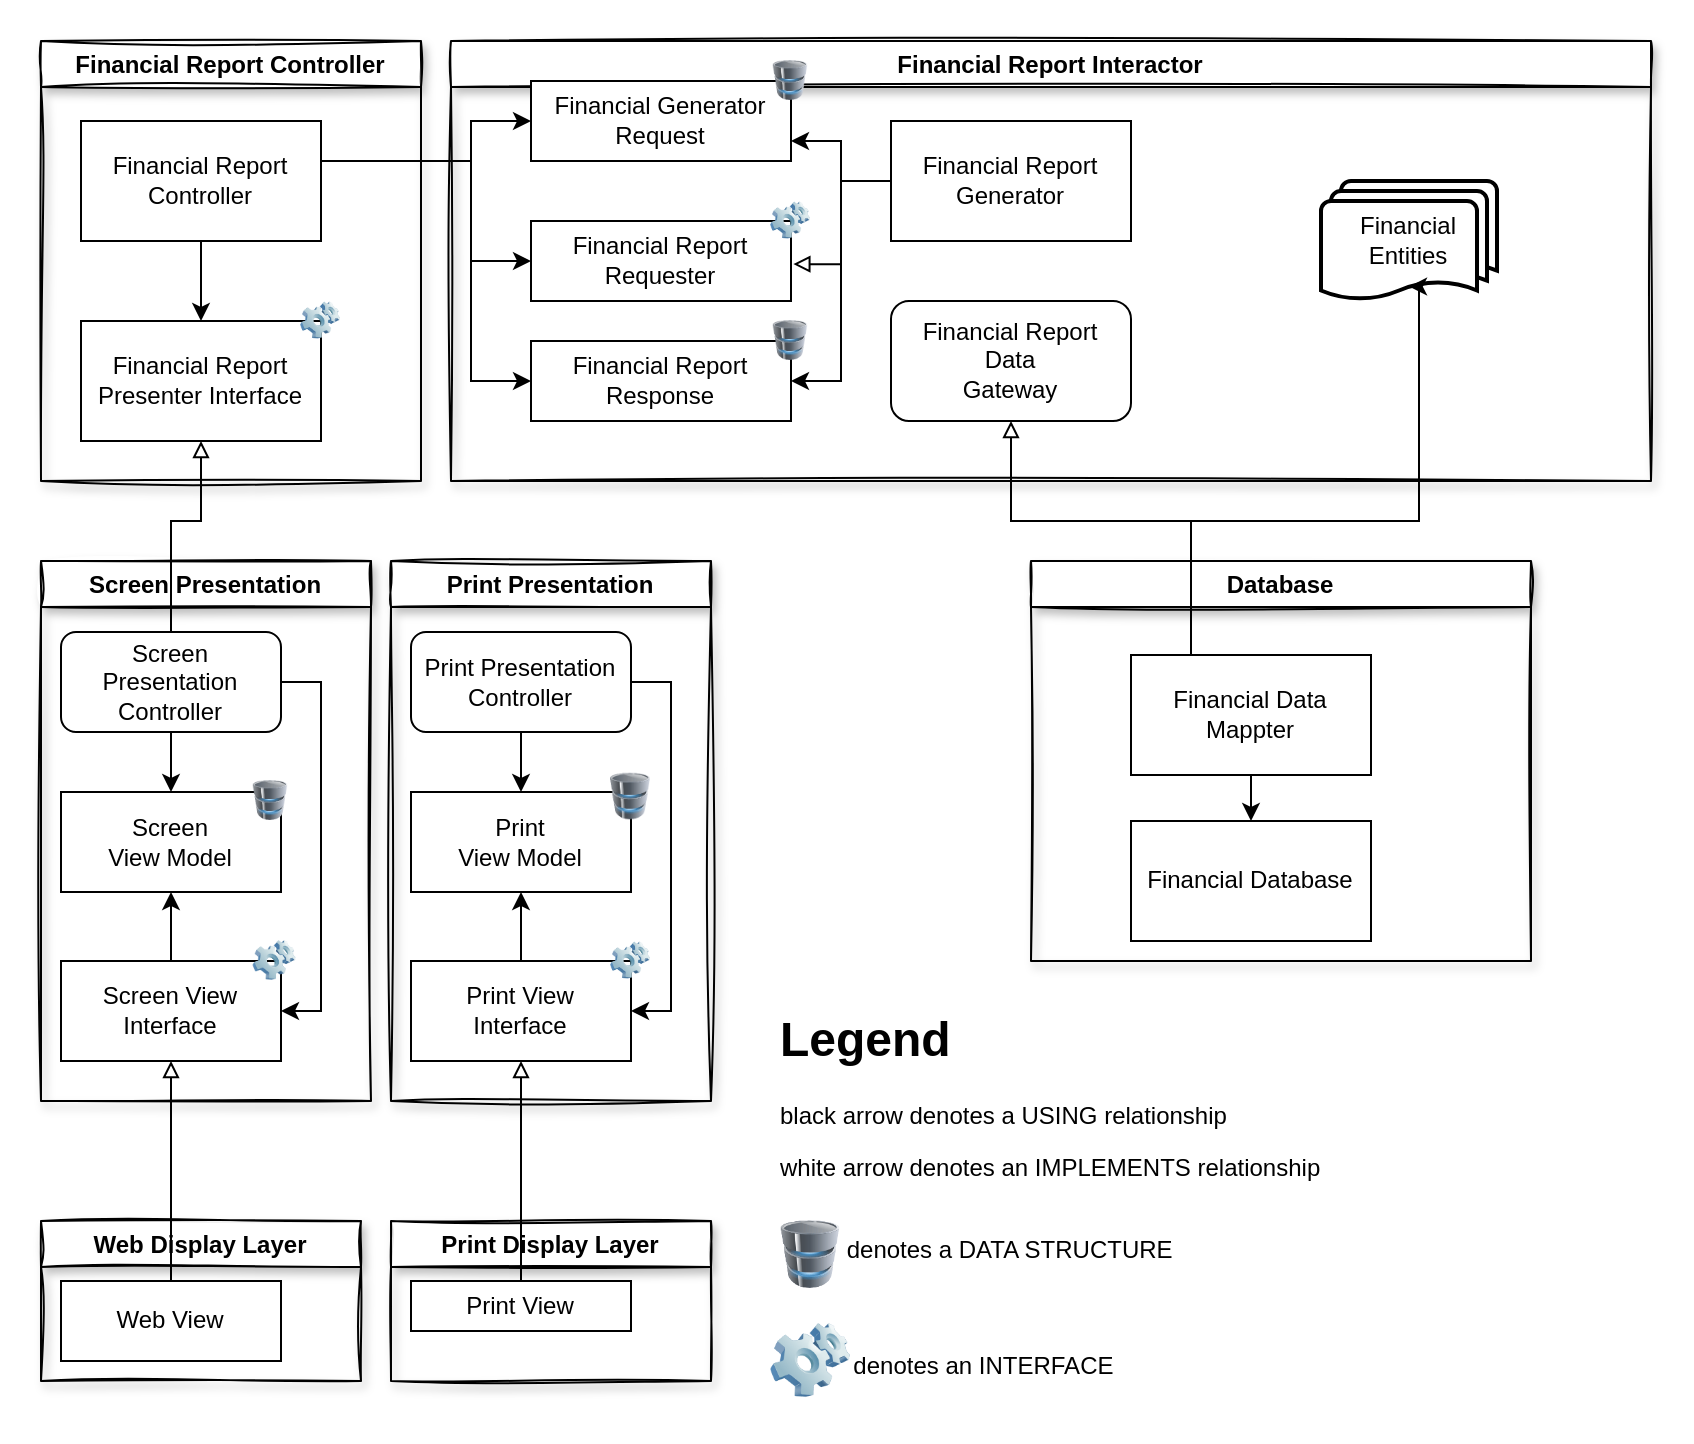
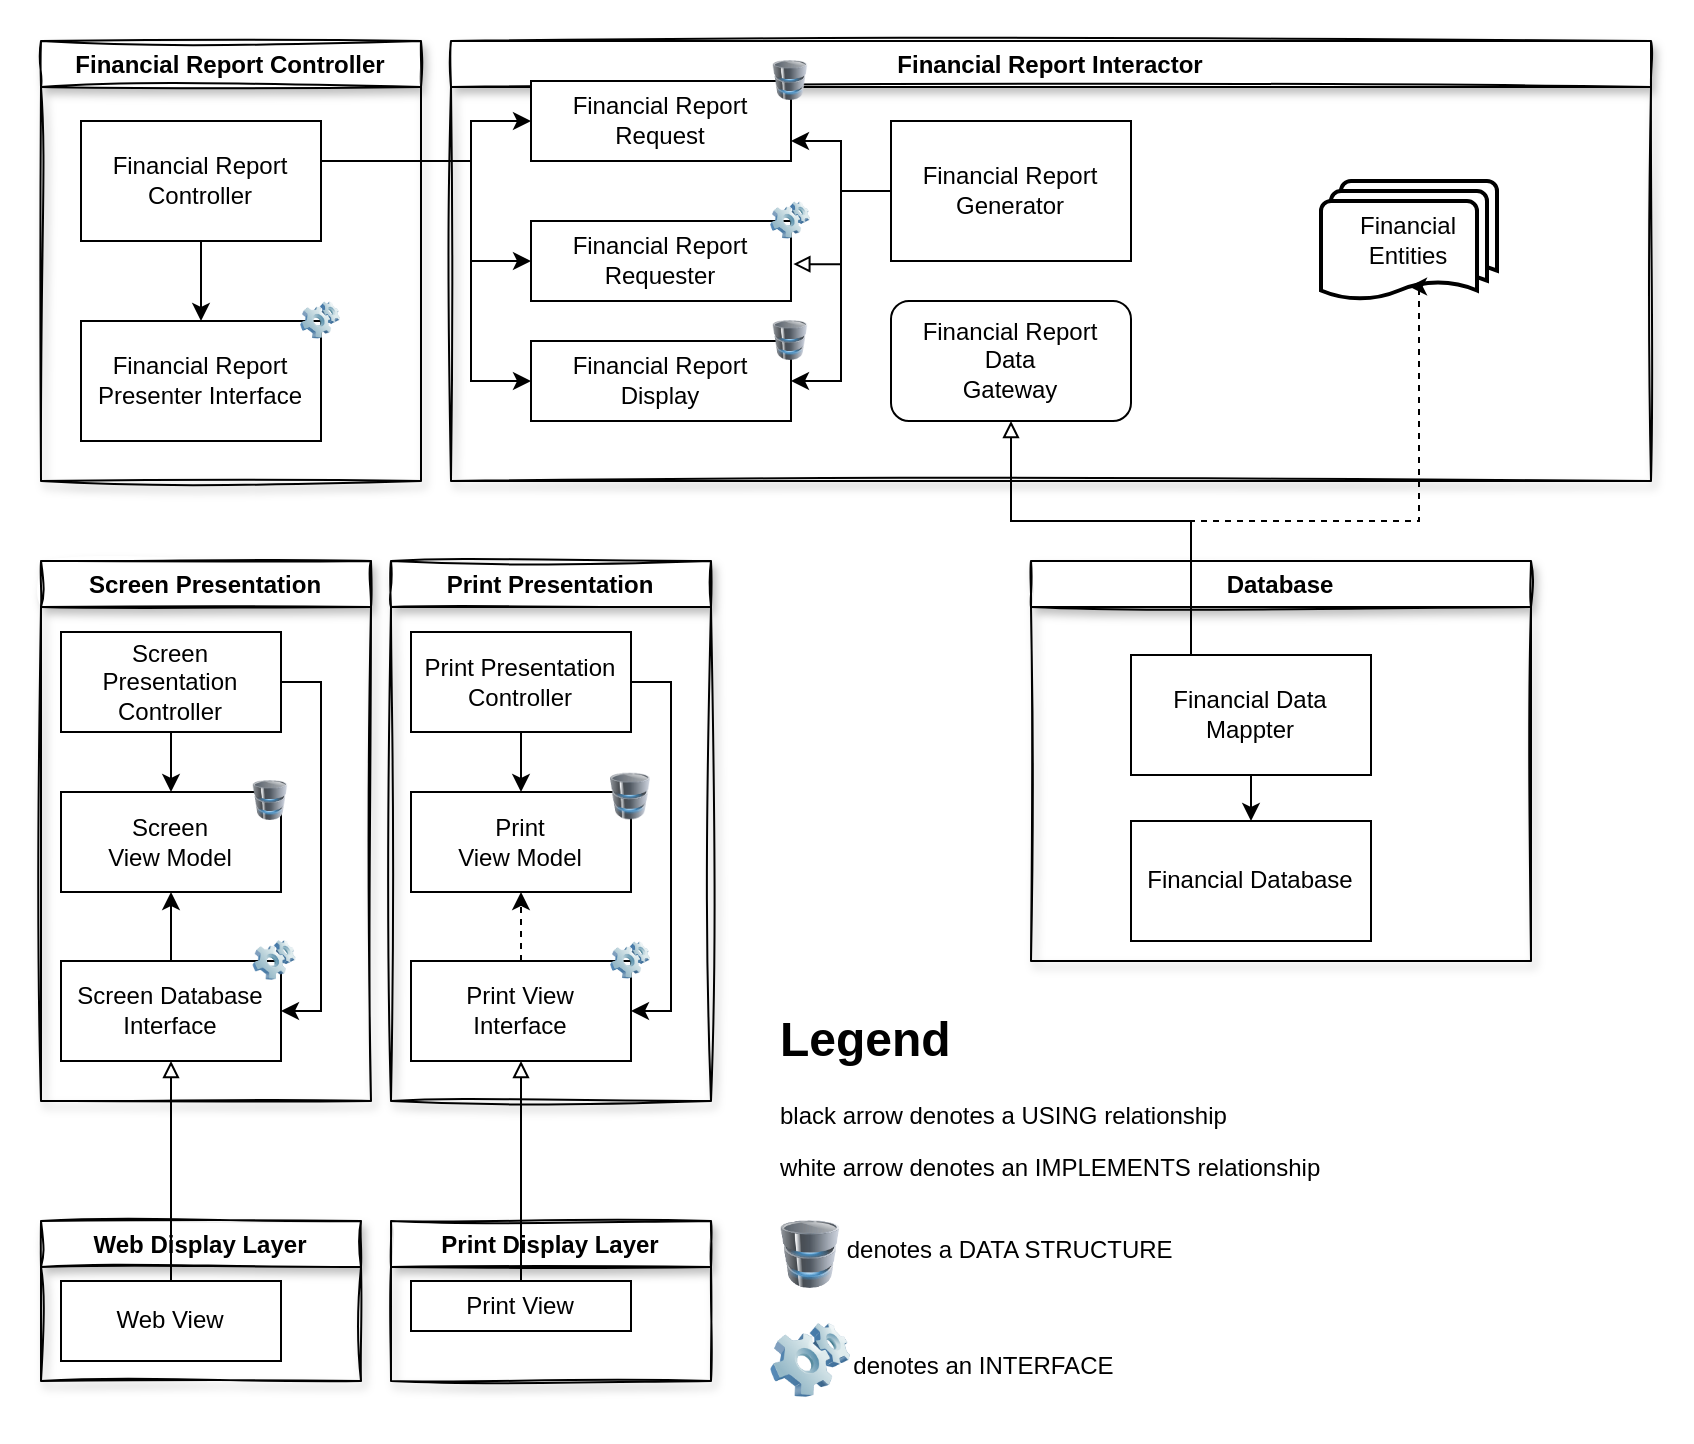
- <mxCell id="9" value="Financial Generator Request" style="rounded=0;whiteSpace=wrap;html=1;" vertex="1" parent="7"><mxGeometry x="40" y="20" width="130" height="40" as="geometry" /></mxCell>
+ <mxCell id="9" value="Financial Report Request" style="rounded=0;whiteSpace=wrap;html=1;" vertex="1" parent="7"><mxGeometry x="40" y="20" width="130" height="40" as="geometry" /></mxCell>
- <mxCell id="16" value="Financial Report Generator" style="rounded=0;whiteSpace=wrap;html=1;" vertex="1" parent="7"><mxGeometry x="220" y="40" width="120" height="60" as="geometry" /></mxCell>
+ <mxCell id="16" value="Financial Report Generator" style="rounded=0;whiteSpace=wrap;html=1;" vertex="1" parent="7"><mxGeometry x="220" y="40" width="120" height="70" as="geometry" /></mxCell>
- <mxCell id="8" value="Financial Report Response" style="rounded=0;whiteSpace=wrap;html=1;" vertex="1" parent="7"><mxGeometry x="40" y="150" width="130" height="40" as="geometry" /></mxCell>
+ <mxCell id="8" value="Financial Report Display" style="rounded=0;whiteSpace=wrap;html=1;" vertex="1" parent="7"><mxGeometry x="40" y="150" width="130" height="40" as="geometry" /></mxCell>
- <mxCell id="54" style="edgeStyle=orthogonalEdgeStyle;rounded=0;orthogonalLoop=1;jettySize=auto;html=1;entryX=0.5;entryY=0.88;entryDx=0;entryDy=0;entryPerimeter=0;endArrow=classic;endFill=1;" edge="1" parent="1" source="24" target="18"><mxGeometry relative="1" as="geometry"><Array as="points"><mxPoint x="595" y="260" /><mxPoint x="709" y="260" /></Array></mxGeometry></mxCell>
+ <mxCell id="54" style="edgeStyle=orthogonalEdgeStyle;rounded=0;orthogonalLoop=1;jettySize=auto;html=1;entryX=0.5;entryY=0.88;entryDx=0;entryDy=0;entryPerimeter=0;endArrow=classic;endFill=1;dashed=1;" edge="1" parent="1" source="24" target="18"><mxGeometry relative="1" as="geometry"><Array as="points"><mxPoint x="595" y="260" /><mxPoint x="709" y="260" /></Array></mxGeometry></mxCell>
- <mxCell id="49" style="edgeStyle=orthogonalEdgeStyle;rounded=0;orthogonalLoop=1;jettySize=auto;html=1;endArrow=block;endFill=0;" edge="1" parent="1" source="33" target="5"><mxGeometry relative="1" as="geometry"><Array as="points"><mxPoint x="85" y="260" /><mxPoint x="100" y="260" /></Array></mxGeometry></mxCell>
- <mxCell id="33" value="Screen Presentation Controller " style="whiteSpace=wrap;html=1;rounded=1;" vertex="1" parent="27"><mxGeometry x="10" y="35.5" width="110" height="50" as="geometry" /></mxCell>
+ <mxCell id="33" value="Screen Presentation Controller " style="whiteSpace=wrap;html=1;" vertex="1" parent="27"><mxGeometry x="10" y="35.5" width="110" height="50" as="geometry" /></mxCell>
- <mxCell id="43" value="Print Presentation Controller " style="whiteSpace=wrap;html=1;rounded=1;" vertex="1" parent="37"><mxGeometry x="10" y="35.5" width="110" height="50" as="geometry" /></mxCell>
+ <mxCell id="43" value="Print Presentation Controller " style="whiteSpace=wrap;html=1;" vertex="1" parent="37"><mxGeometry x="10" y="35.5" width="110" height="50" as="geometry" /></mxCell>
- <mxCell id="38" style="edgeStyle=orthogonalEdgeStyle;rounded=0;orthogonalLoop=1;jettySize=auto;html=1;exitX=0.5;exitY=0;exitDx=0;exitDy=0;entryX=0.5;entryY=1;entryDx=0;entryDy=0;endArrow=classic;endFill=1;" edge="1" parent="37" source="39" target="40"><mxGeometry relative="1" as="geometry" /></mxCell>
+ <mxCell id="38" style="edgeStyle=orthogonalEdgeStyle;rounded=0;orthogonalLoop=1;jettySize=auto;html=1;exitX=0.5;exitY=0;exitDx=0;exitDy=0;entryX=0.5;entryY=1;entryDx=0;entryDy=0;endArrow=classic;endFill=1;dashed=1;" edge="1" parent="37" source="39" target="40"><mxGeometry relative="1" as="geometry" /></mxCell>
- <mxCell id="29" value="Screen View Interface" style="rounded=0;whiteSpace=wrap;html=1;" vertex="1" parent="27"><mxGeometry x="10" y="200" width="110" height="50" as="geometry" /></mxCell>
+ <mxCell id="29" value="Screen Database Interface" style="rounded=0;whiteSpace=wrap;html=1;" vertex="1" parent="27"><mxGeometry x="10" y="200" width="110" height="50" as="geometry" /></mxCell>
